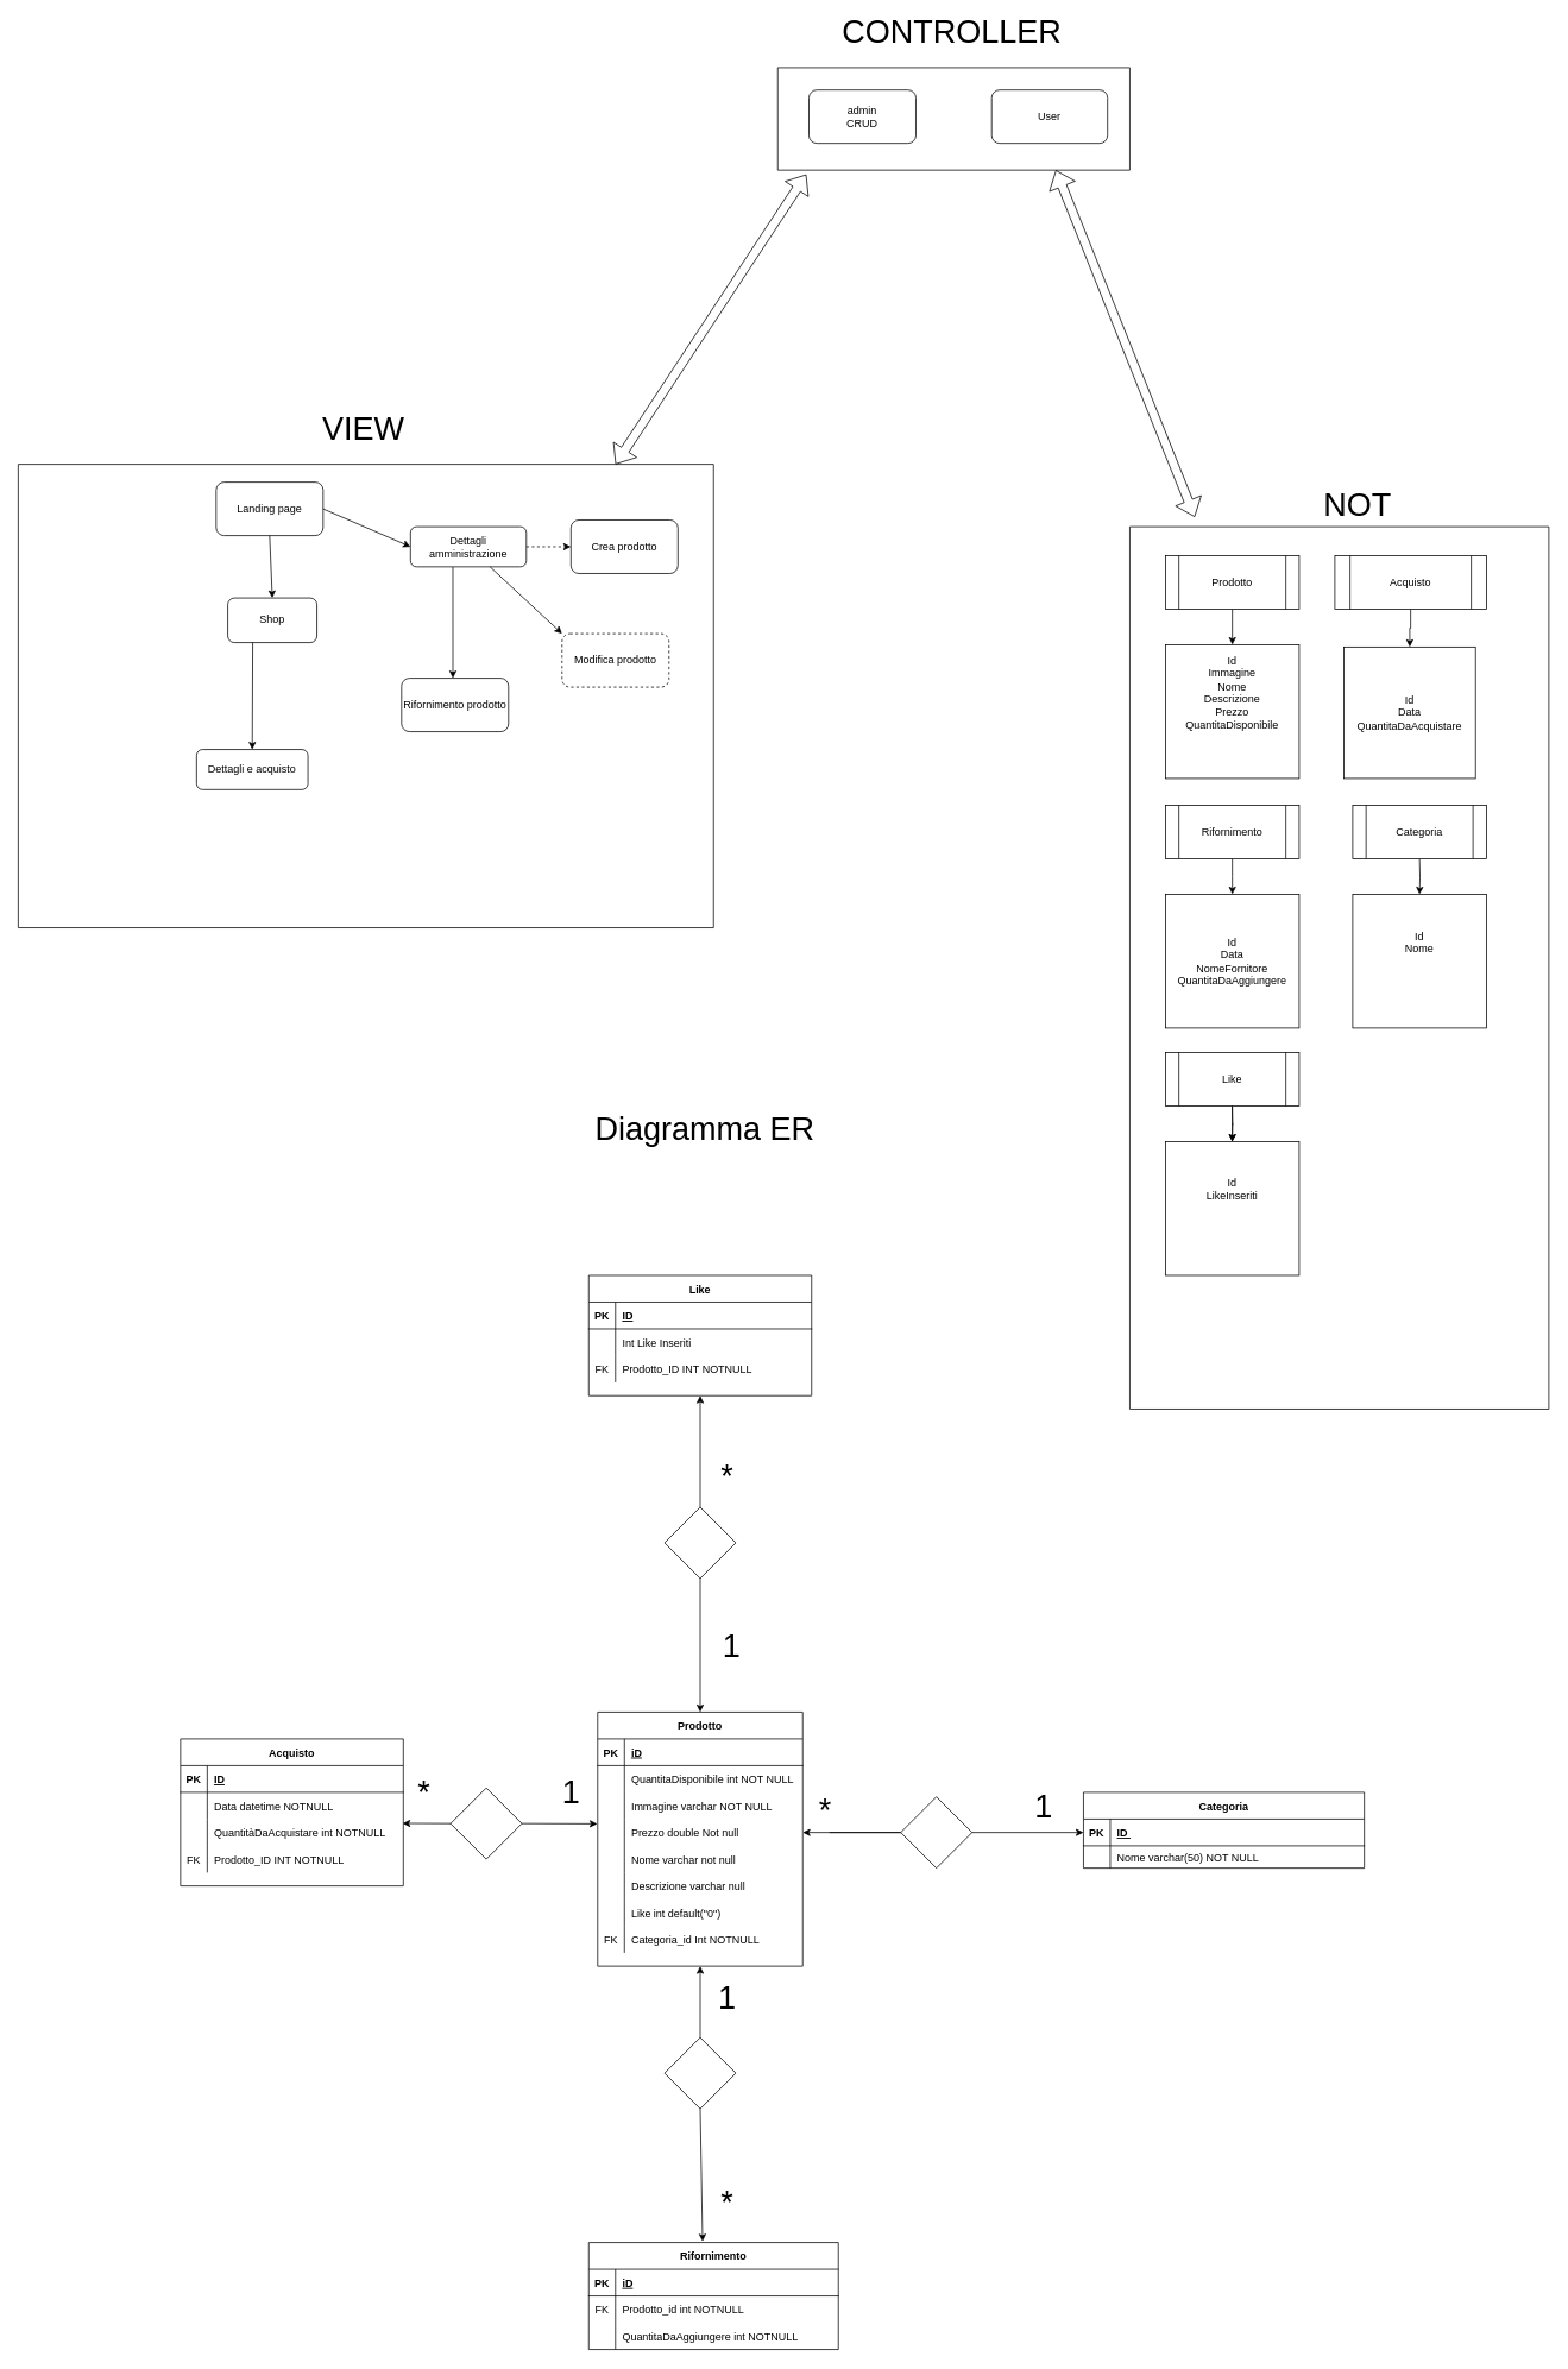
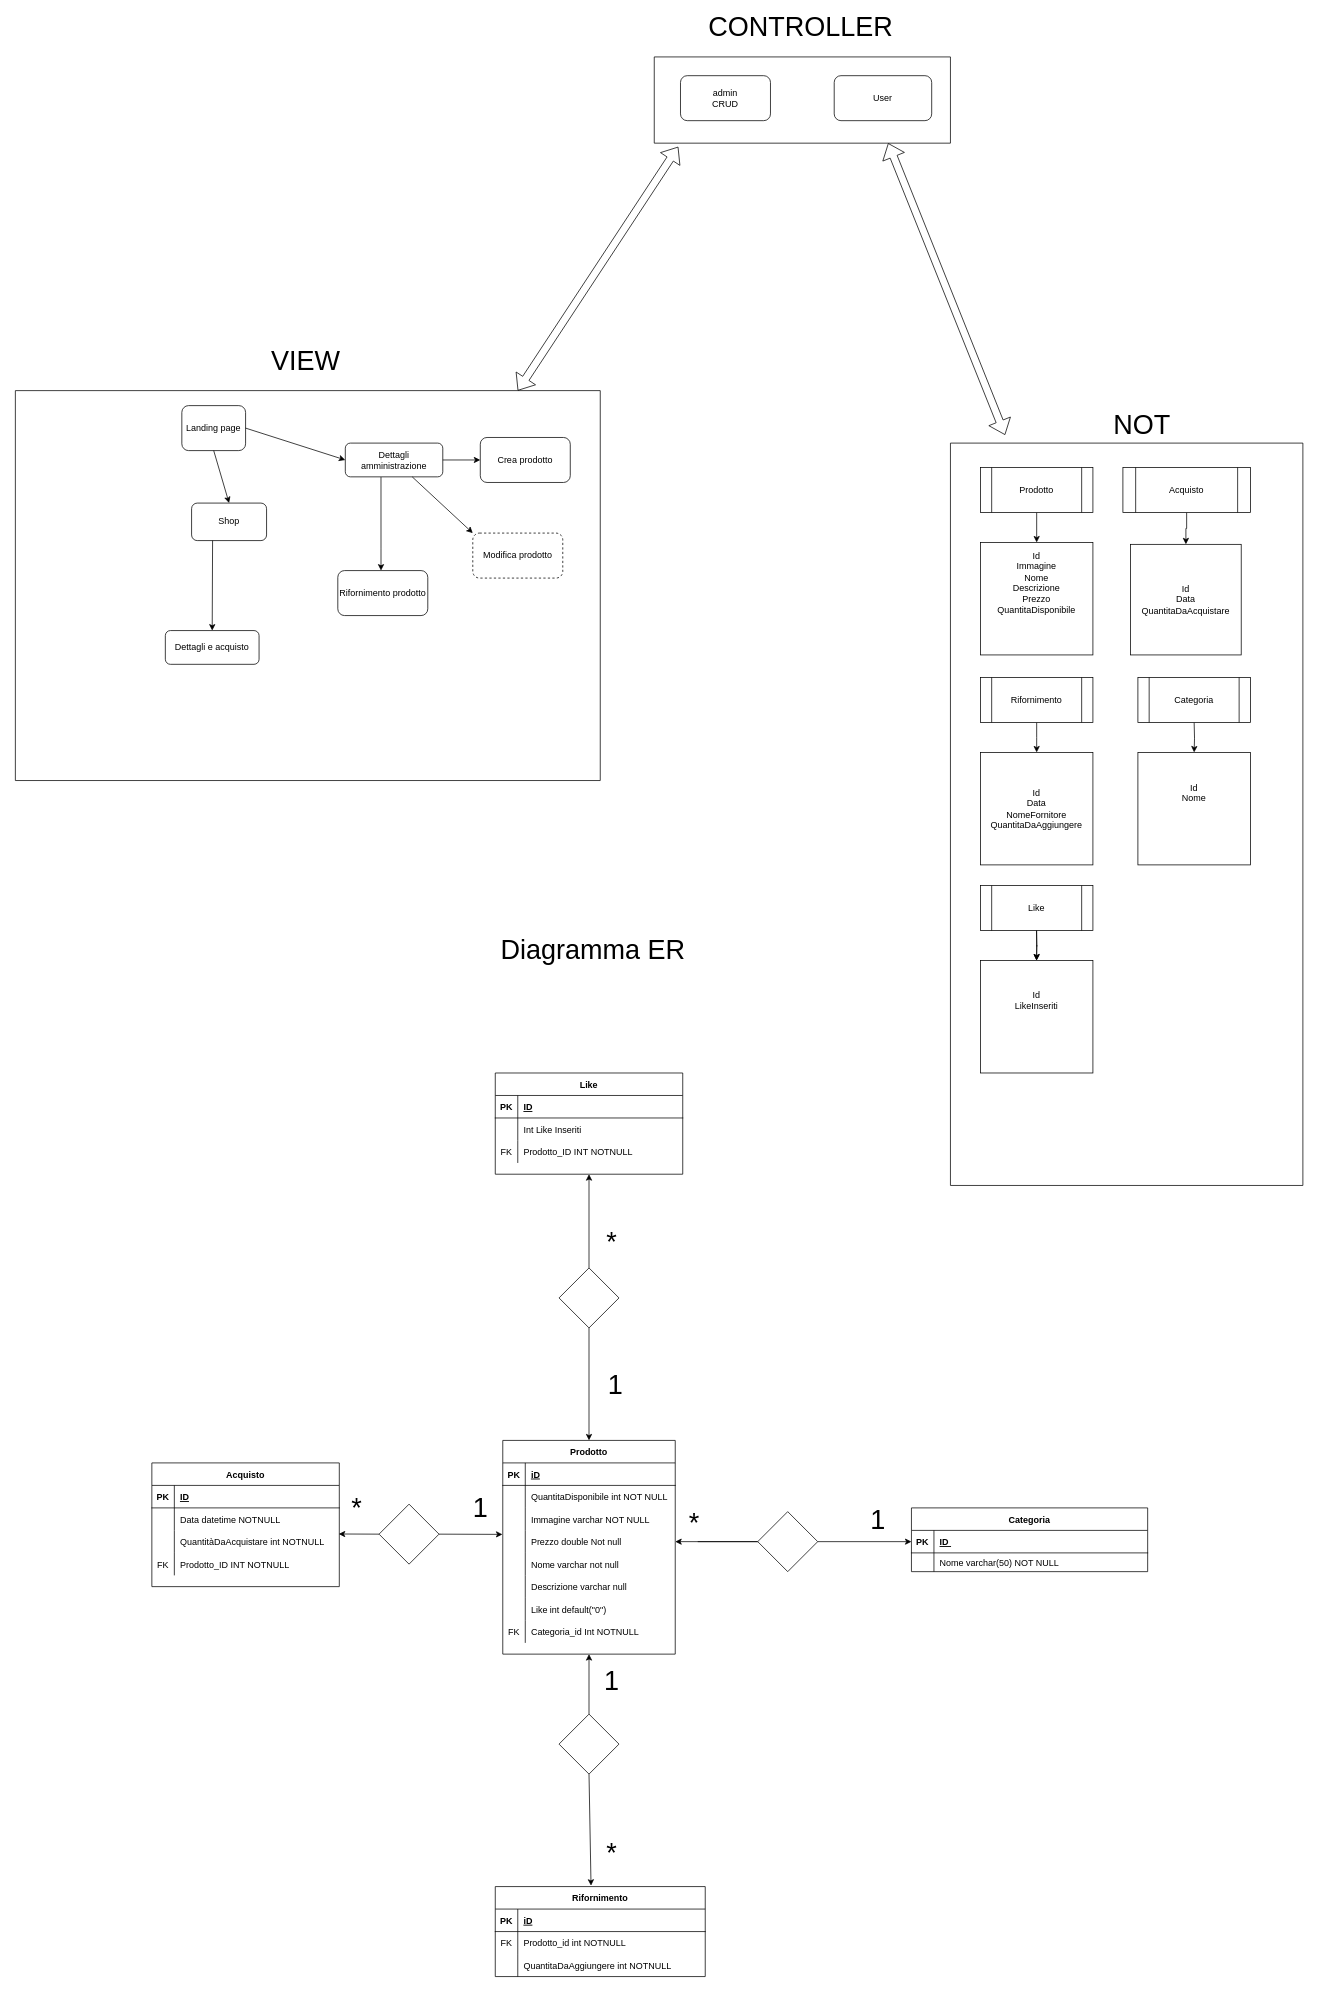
- <mxCell id="61" value="Landing page" style="rounded=1;whiteSpace=wrap;html=1;labelBackgroundColor=none;fontSize=12;fontColor=none;" parent="1" vertex="1"><mxGeometry x="242" y="540" width="120" height="60" as="geometry" /></mxCell>
+ <mxCell id="61" value="Landing page" style="rounded=1;whiteSpace=wrap;html=1;labelBackgroundColor=none;fontSize=12;fontColor=none;" parent="1" vertex="1"><mxGeometry x="242" y="540" width="85" height="60" as="geometry" /></mxCell>
- <mxCell id="106" value="" style="endArrow=classic;html=1;rounded=0;fontSize=12;fontColor=none;exitX=1;exitY=0.5;exitDx=0;exitDy=0;entryX=0;entryY=0.5;entryDx=0;entryDy=0;dashed=1;" parent="100" source="104" target="105" edge="1"><mxGeometry width="50" height="50" relative="1" as="geometry"><mxPoint x="590" y="480" as="sourcePoint" /><mxPoint x="610" y="430" as="targetPoint" /></mxGeometry></mxCell>
+ <mxCell id="106" value="" style="endArrow=classic;html=1;rounded=0;fontSize=12;fontColor=none;exitX=1;exitY=0.5;exitDx=0;exitDy=0;entryX=0;entryY=0.5;entryDx=0;entryDy=0;" parent="100" source="104" target="105" edge="1"><mxGeometry width="50" height="50" relative="1" as="geometry"><mxPoint x="590" y="480" as="sourcePoint" /><mxPoint x="610" y="430" as="targetPoint" /></mxGeometry></mxCell>
